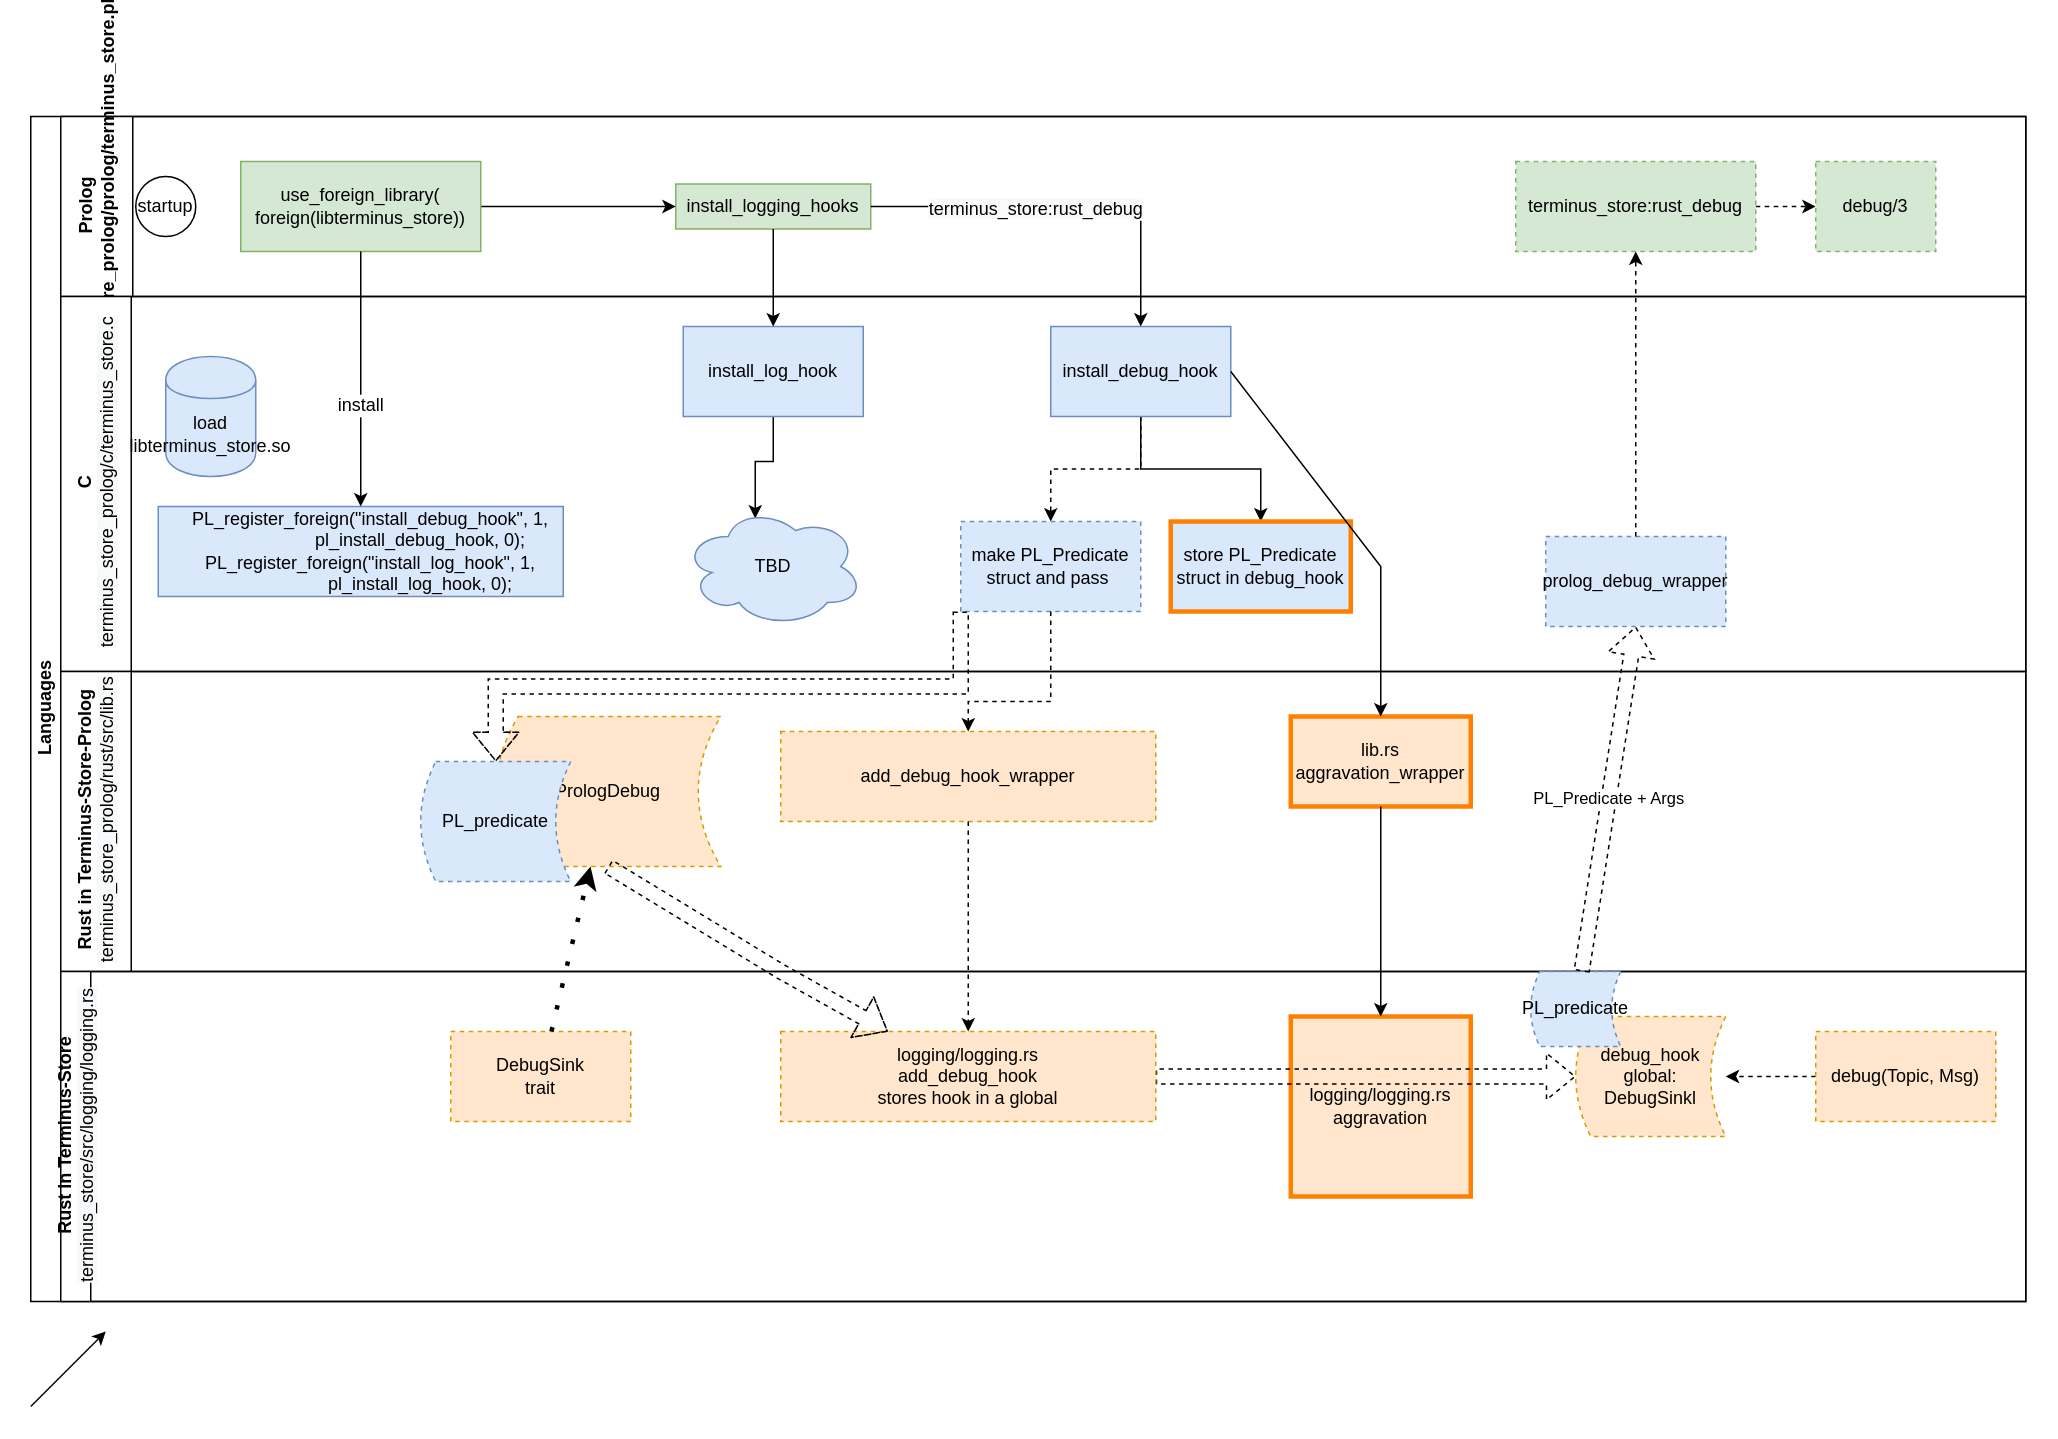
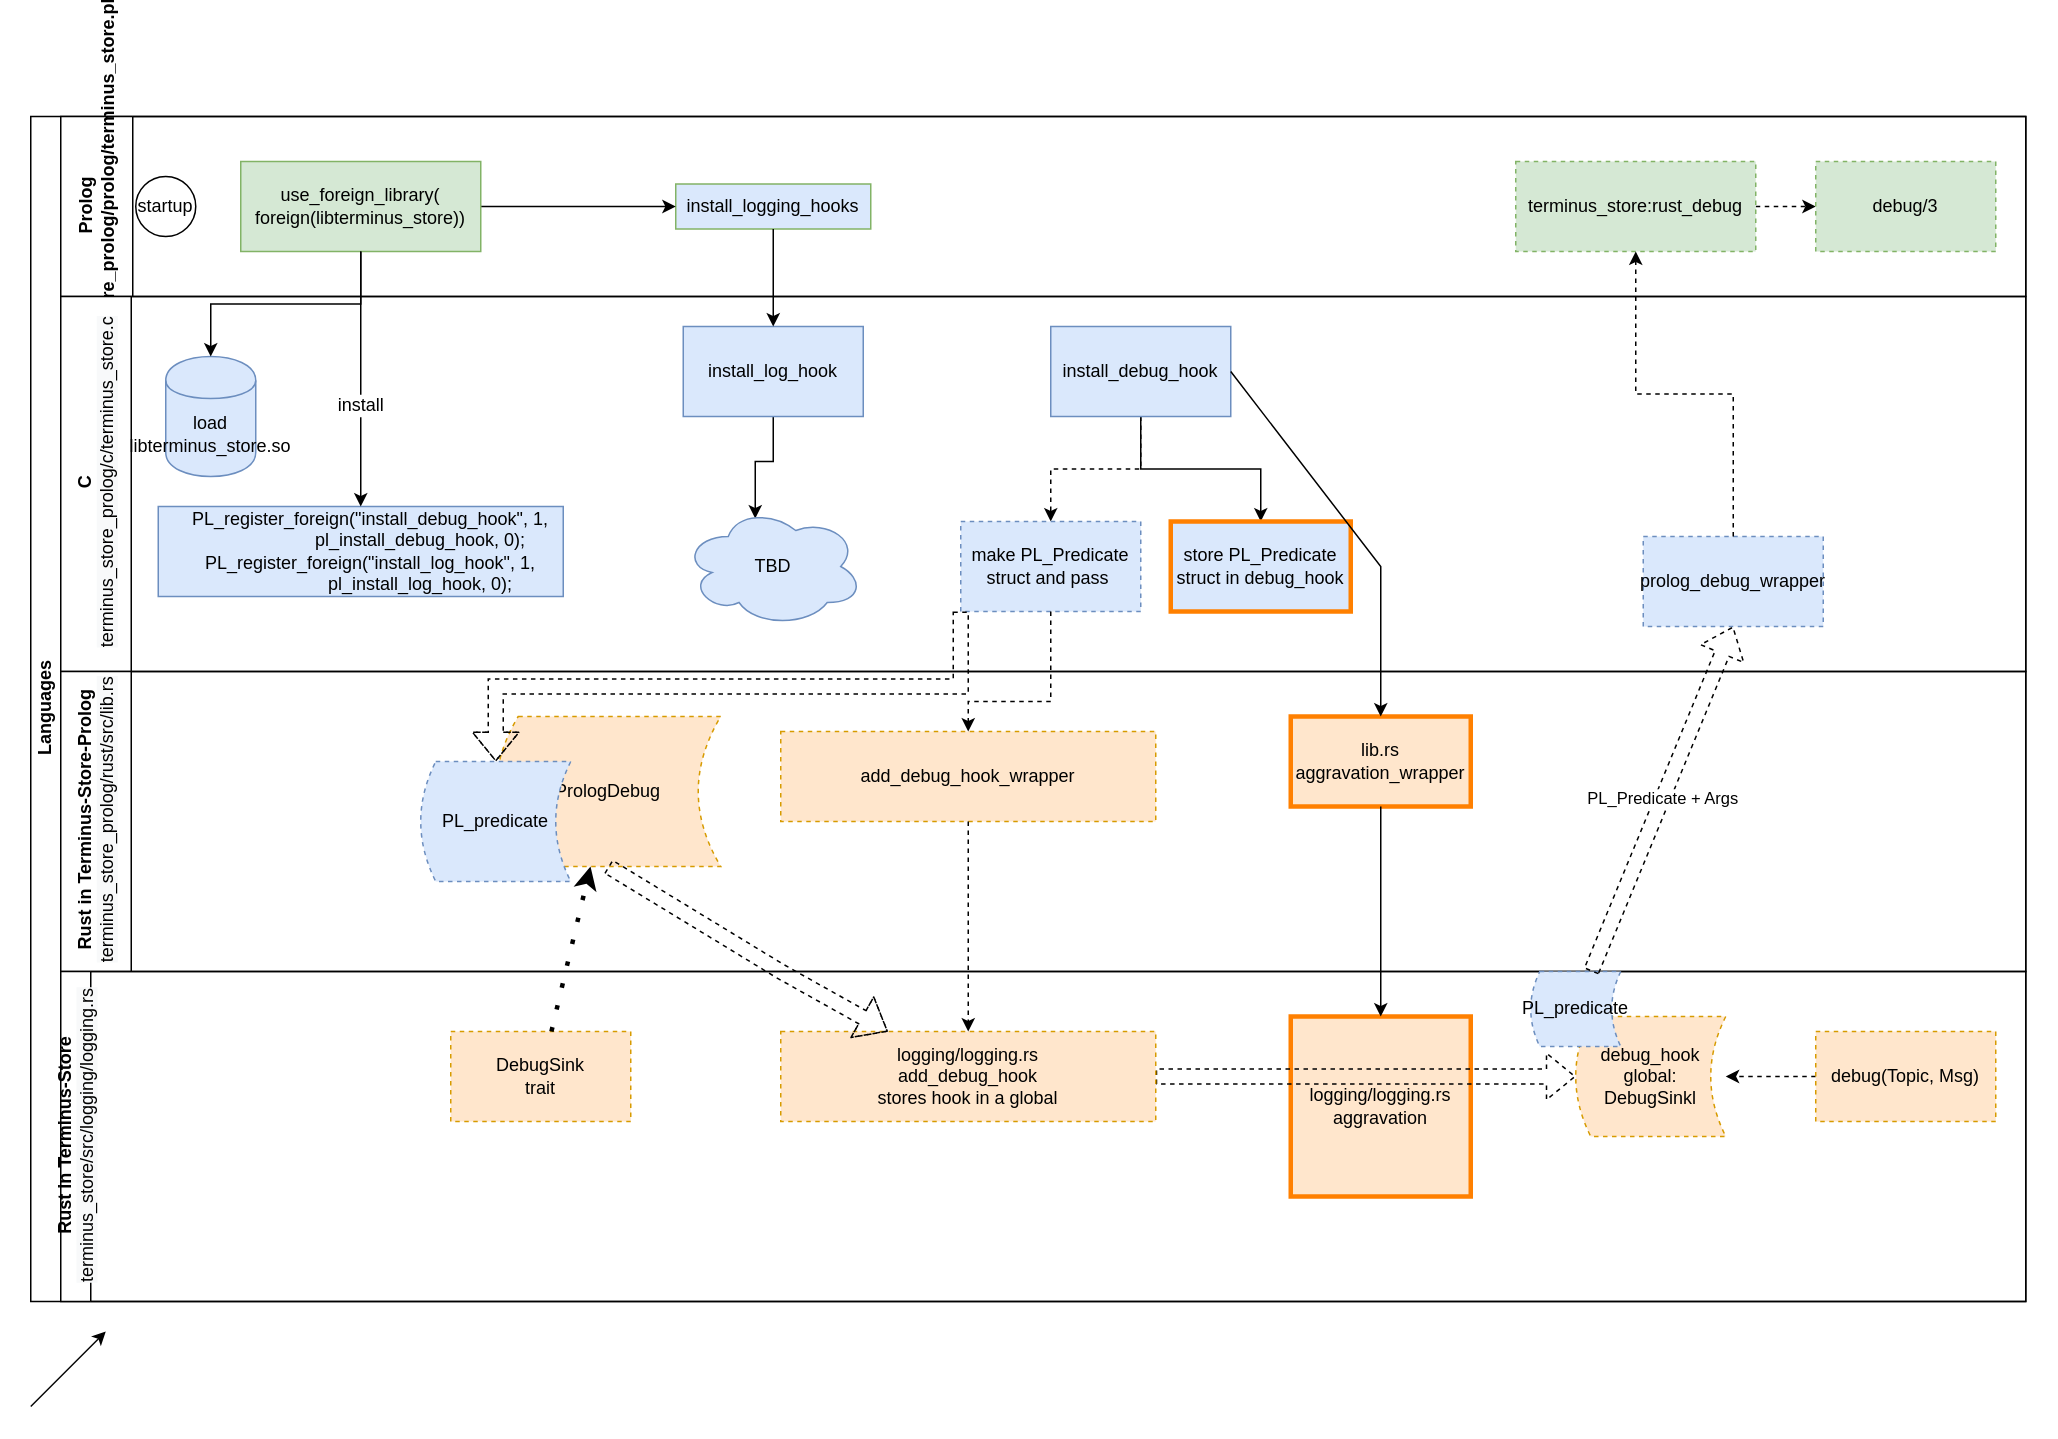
- <mxCell id="5" value="install_logging_hooks" style="rounded=0;whiteSpace=wrap;html=1;fontFamily=Helvetica;fontSize=12;align=center;fillColor=#d5e8d4;strokeColor=#82b366;" parent="3" vertex="1"><mxGeometry x="410" y="45" width="130" height="30" as="geometry" /></mxCell>
+ <mxCell id="5" value="install_logging_hooks" style="rounded=0;whiteSpace=wrap;html=1;fontFamily=Helvetica;fontSize=12;align=center;fillColor=#dae8fc;strokeColor=#82b366;" parent="3" vertex="1"><mxGeometry x="410" y="45" width="130" height="30" as="geometry" /></mxCell>
- <mxCell id="11" value="debug/3" style="rounded=0;whiteSpace=wrap;html=1;dashed=1;strokeColor=#82b366;fillColor=#d5e8d4;" vertex="1" parent="3"><mxGeometry x="1170" y="30" width="80" height="60" as="geometry" /></mxCell>
+ <mxCell id="11" value="debug/3" style="rounded=0;whiteSpace=wrap;html=1;dashed=1;strokeColor=#82b366;fillColor=#d5e8d4;" vertex="1" parent="3"><mxGeometry x="1170" y="30" width="120" height="60" as="geometry" /></mxCell>
- <mxCell id="51" style="edgeStyle=orthogonalEdgeStyle;rounded=0;orthogonalLoop=1;jettySize=auto;html=1;" parent="2" source="5" target="21" edge="1"><mxGeometry relative="1" as="geometry" /></mxCell>
- <mxCell id="52" value="&lt;span style=&quot;white-space: normal ; background-color: rgb(248 , 249 , 250)&quot;&gt;terminus_store:rust_debug&lt;/span&gt;" style="text;html=1;align=center;verticalAlign=middle;resizable=0;points=[];labelBackgroundColor=#ffffff;" vertex="1" connectable="0" parent="51"><mxGeometry x="-0.162" y="-1" relative="1" as="geometry"><mxPoint as="offset" /></mxGeometry></mxCell>
+ <mxCell id="44" style="edgeStyle=orthogonalEdgeStyle;rounded=0;orthogonalLoop=1;jettySize=auto;html=1;" parent="2" source="8" target="22" edge="1"><mxGeometry relative="1" as="geometry" /></mxCell>
- <mxCell id="27" value="&lt;span style=&quot;white-space: normal&quot;&gt;prolog_debug_wrapper&lt;/span&gt;" style="whiteSpace=wrap;html=1;dashed=1;strokeColor=#6c8ebf;strokeWidth=1;fillColor=#dae8fc;" parent="15" vertex="1"><mxGeometry x="990" y="160" width="120" height="60" as="geometry" /></mxCell>
+ <mxCell id="27" value="&lt;span style=&quot;white-space: normal&quot;&gt;prolog_debug_wrapper&lt;/span&gt;" style="whiteSpace=wrap;html=1;dashed=1;strokeColor=#6c8ebf;strokeWidth=1;fillColor=#dae8fc;" parent="15" vertex="1"><mxGeometry x="1055" y="160" width="120" height="60" as="geometry" /></mxCell>
